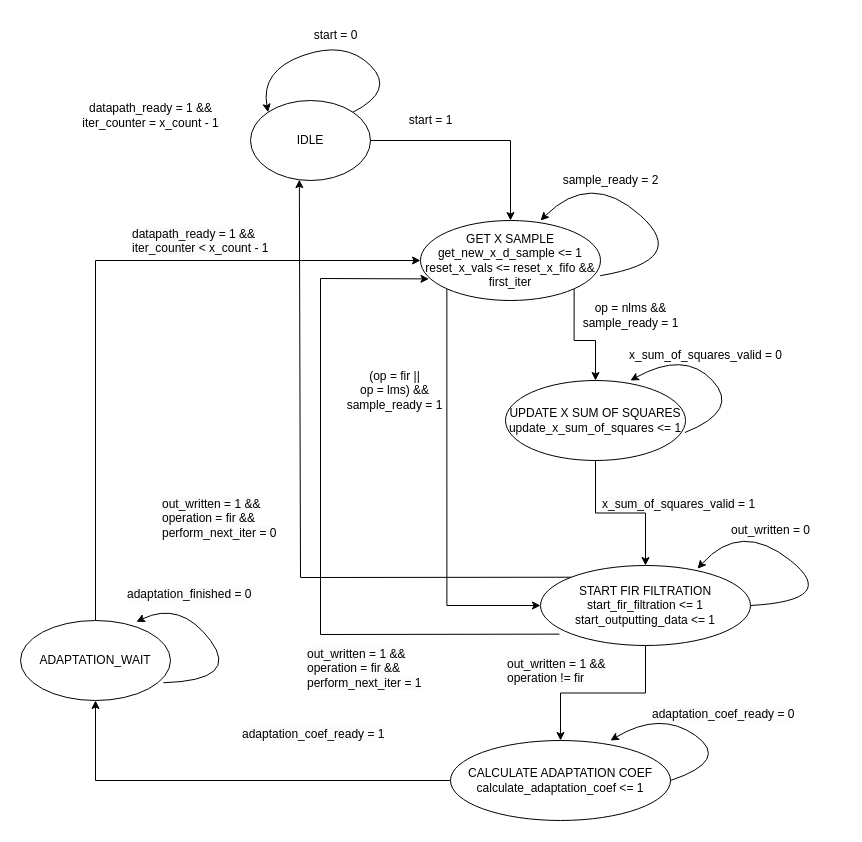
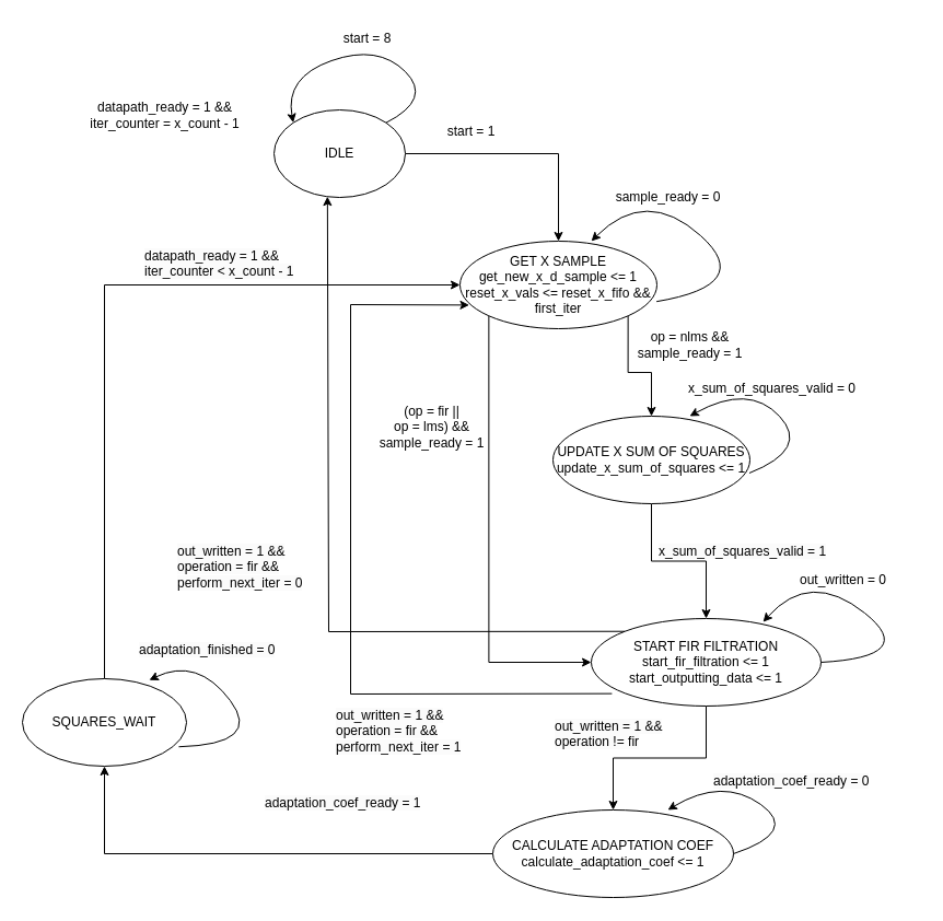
- <mxCell id="11" value="start = 0" style="text;html=1;align=center;verticalAlign=middle;resizable=0;points=[];autosize=1;strokeColor=none;fillColor=none;" parent="1" vertex="1"><mxGeometry x="300" width="70" height="30" as="geometry" y="20" /></mxCell>
+ <mxCell id="11" value="start = 8" style="text;html=1;align=center;verticalAlign=middle;resizable=0;points=[];autosize=1;strokeColor=none;fillColor=none;" parent="1" vertex="1"><mxGeometry x="300" width="70" height="30" as="geometry" y="20" /></mxCell>
- <mxCell id="32" value="datapath_ready = 1 &amp;amp;&amp;amp;&lt;br style=&quot;border-color: var(--border-color);&quot;&gt;&lt;span style=&quot;&quot;&gt;iter_counter = x_count - 1&lt;/span&gt;" style="text;html=1;align=center;verticalAlign=middle;resizable=0;points=[];autosize=1;strokeColor=none;fillColor=none;" parent="1" vertex="1"><mxGeometry x="70" y="95" width="160" height="40" as="geometry" /></mxCell>
+ <mxCell id="32" value="datapath_ready = 1 &amp;amp;&amp;amp;&lt;br style=&quot;border-color: var(--border-color);&quot;&gt;&lt;span style=&quot;&quot;&gt;iter_counter = x_count - 1&lt;/span&gt;" style="text;html=1;align=center;verticalAlign=middle;resizable=0;points=[];autosize=1;strokeColor=none;fillColor=none;" parent="1" vertex="1"><mxGeometry x="70" y="85" width="160" height="40" as="geometry" /></mxCell>
- <mxCell id="13" value="sample_ready = 2" style="text;html=1;align=center;verticalAlign=middle;resizable=0;points=[];autosize=1;strokeColor=none;fillColor=none;" parent="1" vertex="1"><mxGeometry x="550" y="165" width="120" height="30" as="geometry" /></mxCell>
+ <mxCell id="13" value="sample_ready = 0" style="text;html=1;align=center;verticalAlign=middle;resizable=0;points=[];autosize=1;strokeColor=none;fillColor=none;" parent="1" vertex="1"><mxGeometry x="550" y="165" width="120" height="30" as="geometry" /></mxCell>
- <mxCell id="30" value="ADAPTATION_WAIT" style="ellipse;whiteSpace=wrap;html=1;" parent="1" vertex="1"><mxGeometry x="20" y="620" width="150" height="80" as="geometry" /></mxCell>
+ <mxCell id="30" value="SQUARES_WAIT" style="ellipse;whiteSpace=wrap;html=1;" parent="1" vertex="1"><mxGeometry x="20" y="620" width="150" height="80" as="geometry" /></mxCell>
